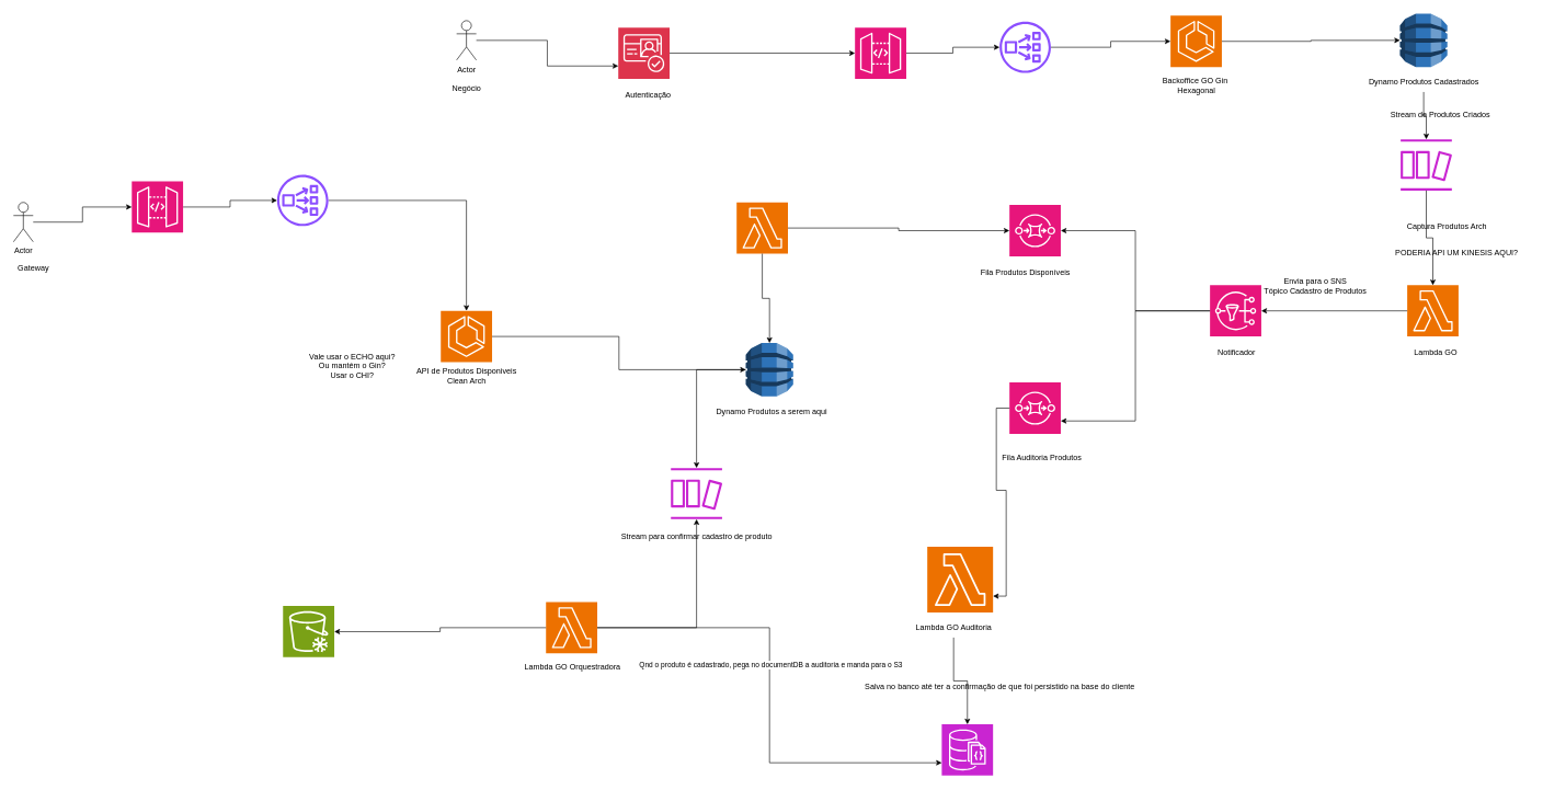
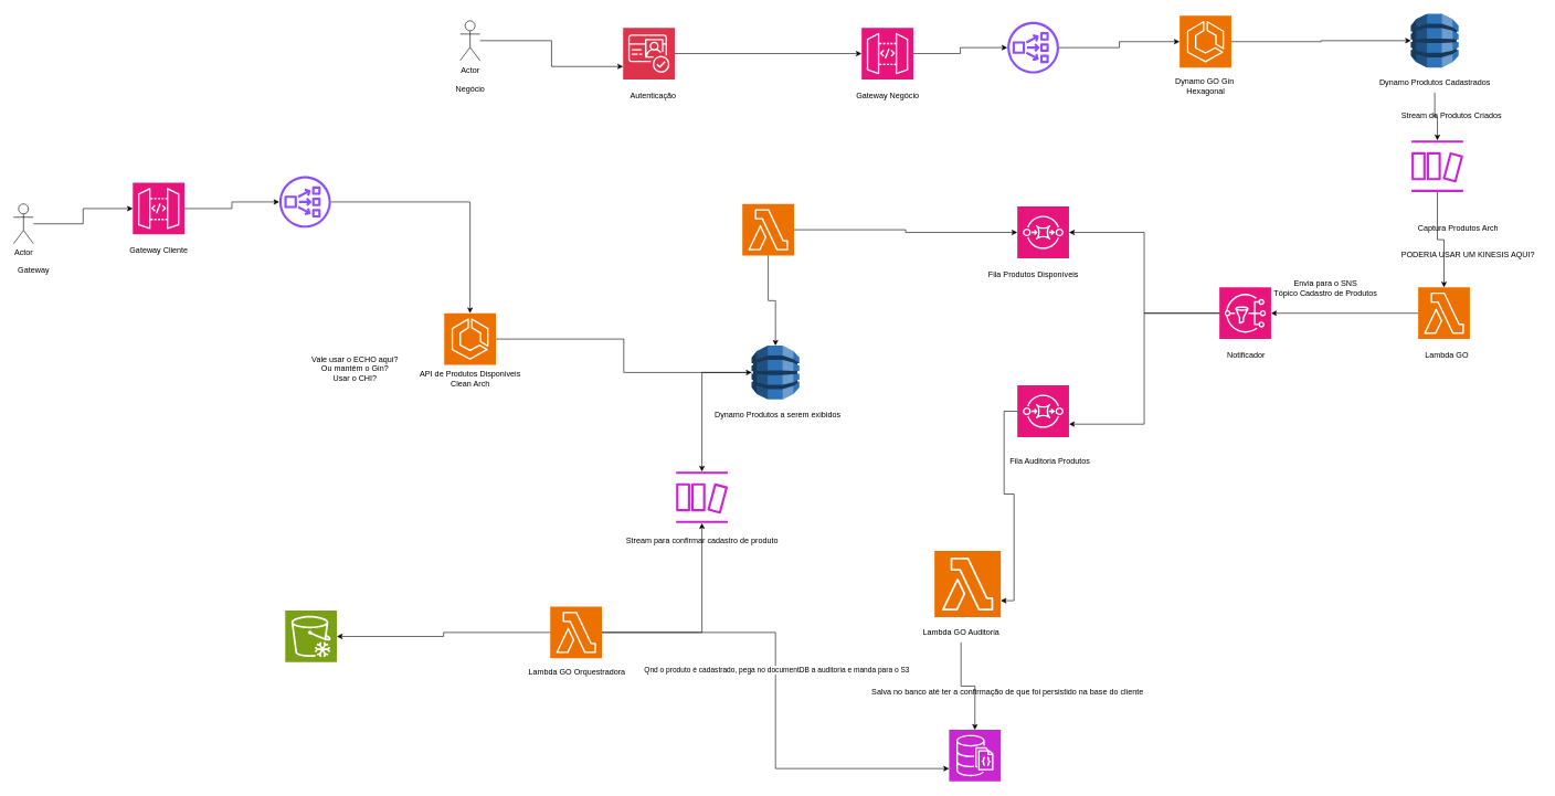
- <mxCell id="11" value="Backoffice GO Gin&amp;nbsp;&lt;div&gt;Hexagonal&lt;/div&gt;" style="text;html=1;align=center;verticalAlign=middle;resizable=0;points=[];autosize=1;strokeColor=none;fillColor=none;" parent="1" vertex="1"><mxGeometry x="1754" y="109" width="130" height="40" as="geometry" /></mxCell>
+ <mxCell id="11" value="Dynamo GO Gin&amp;nbsp;&lt;div&gt;Hexagonal&lt;/div&gt;" style="text;html=1;align=center;verticalAlign=middle;resizable=0;points=[];autosize=1;strokeColor=none;fillColor=none;" parent="1" vertex="1"><mxGeometry x="1754" y="109" width="130" height="40" as="geometry" /></mxCell>
+ <mxCell id="6" value="Gateway Negócio" style="text;html=1;align=center;verticalAlign=middle;resizable=0;points=[];autosize=1;strokeColor=none;fillColor=none;" parent="1" vertex="1"><mxGeometry x="1279" y="129" width="120" height="30" as="geometry" /></mxCell>
+ <mxCell id="37" value="Gateway Cliente" style="text;html=1;align=center;verticalAlign=middle;resizable=0;points=[];autosize=1;strokeColor=none;fillColor=none;" parent="1" vertex="1"><mxGeometry x="184" y="363" width="110" height="30" as="geometry" /></mxCell>
- <mxCell id="20" value="PODERIA API UM KINESIS AQUI?" style="text;html=1;align=center;verticalAlign=middle;resizable=0;points=[];autosize=1;strokeColor=none;fillColor=none;" parent="1" vertex="1"><mxGeometry x="2105" y="369" width="220" height="30" as="geometry" /></mxCell>
+ <mxCell id="20" value="PODERIA USAR UM KINESIS AQUI?" style="text;html=1;align=center;verticalAlign=middle;resizable=0;points=[];autosize=1;strokeColor=none;fillColor=none;" parent="1" vertex="1"><mxGeometry x="2105" y="369" width="220" height="30" as="geometry" /></mxCell>
- <mxCell id="67" value="Dynamo Produtos a serem aqui" style="text;html=1;align=center;verticalAlign=middle;resizable=0;points=[];autosize=1;strokeColor=none;fillColor=none;" vertex="1" parent="1"><mxGeometry x="1068" y="611" width="210" height="30" as="geometry" /></mxCell>
+ <mxCell id="67" value="Dynamo Produtos a serem exibidos" style="text;html=1;align=center;verticalAlign=middle;resizable=0;points=[];autosize=1;strokeColor=none;fillColor=none;" vertex="1" parent="1"><mxGeometry x="1068" y="611" width="210" height="30" as="geometry" /></mxCell>
